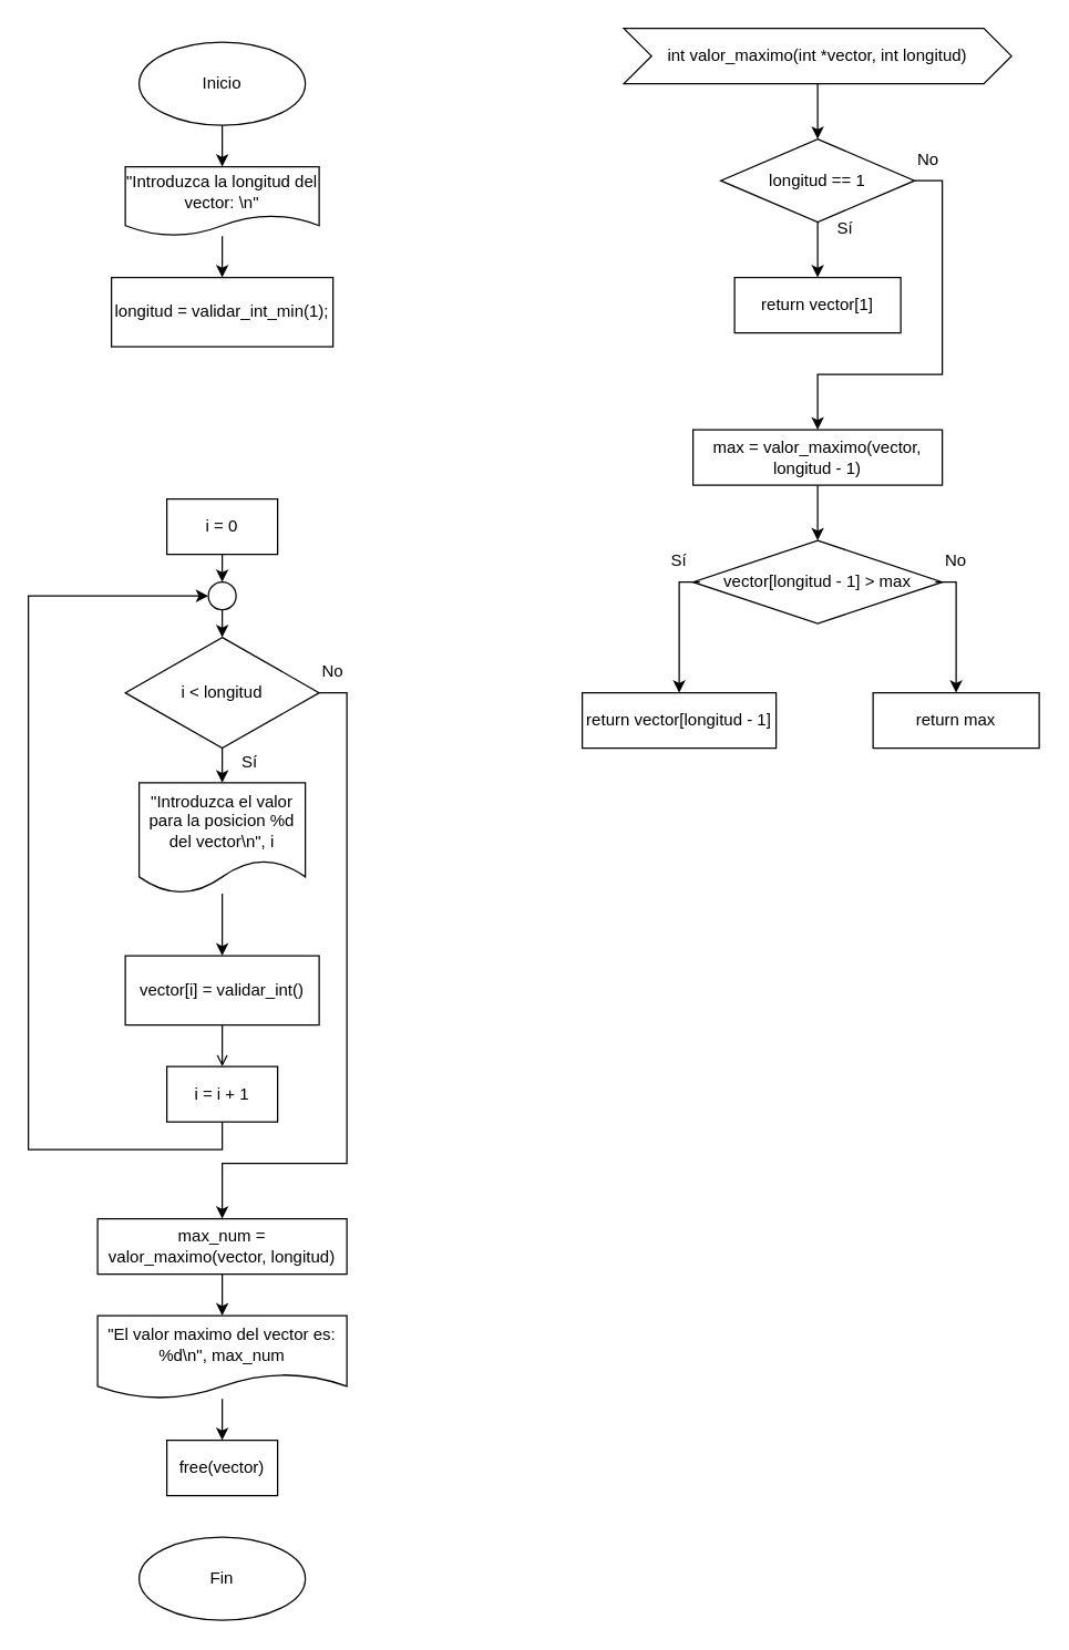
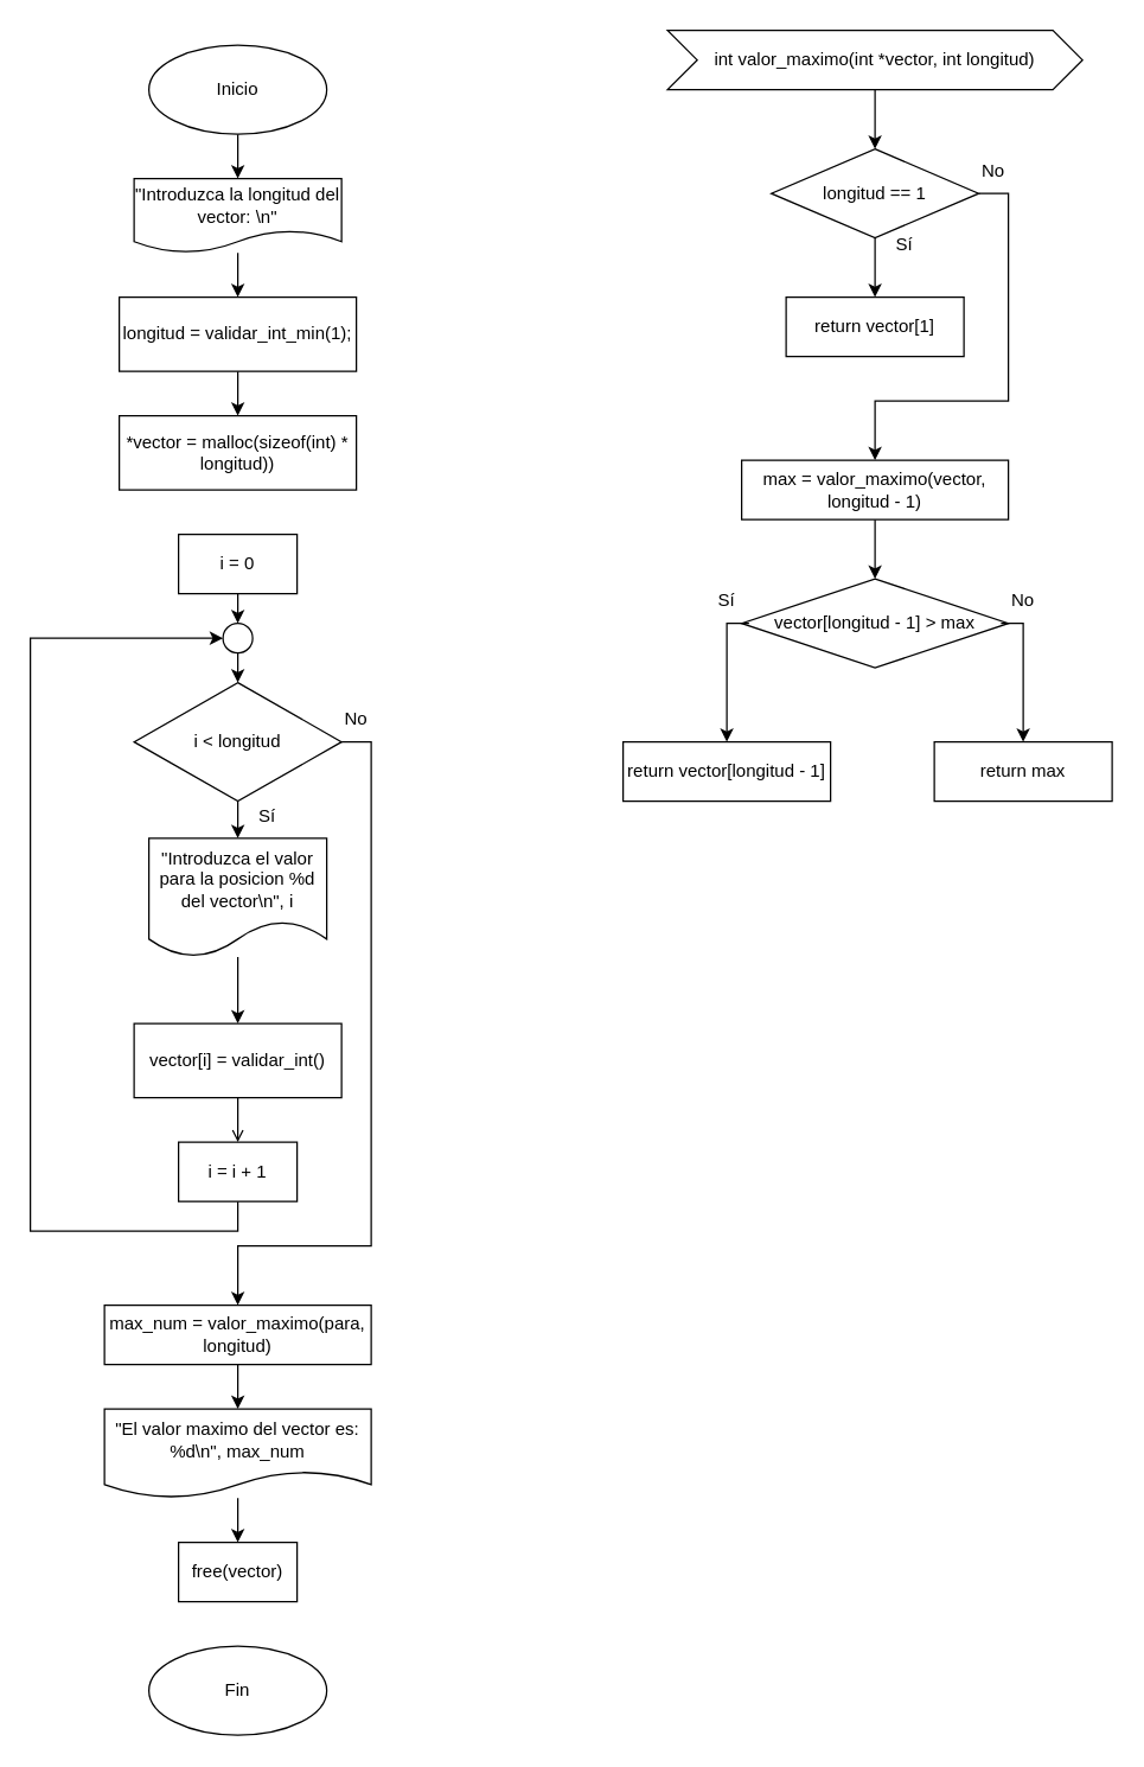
+ <mxCell id="7" style="edgeStyle=orthogonalEdgeStyle;rounded=0;orthogonalLoop=1;jettySize=auto;html=1;exitX=0.5;exitY=1;exitDx=0;exitDy=0;entryX=0.5;entryY=0;entryDx=0;entryDy=0;" edge="1" parent="1" source="8" target="9"><mxGeometry relative="1" as="geometry" /></mxCell>
+ <mxCell id="9" value="*vector = malloc(sizeof(int) * longitud))" style="rounded=0;whiteSpace=wrap;html=1;" vertex="1" parent="1"><mxGeometry x="80" y="280" width="160" height="50" as="geometry" /></mxCell>
- <mxCell id="20" value="max_num = valor_maximo(vector, longitud)" style="rounded=0;whiteSpace=wrap;html=1;" vertex="1" parent="1"><mxGeometry x="70" y="880" width="180" height="40" as="geometry" /></mxCell>
+ <mxCell id="20" value="max_num = valor_maximo(para, longitud)" style="rounded=0;whiteSpace=wrap;html=1;" vertex="1" parent="1"><mxGeometry x="70" y="880" width="180" height="40" as="geometry" /></mxCell>
